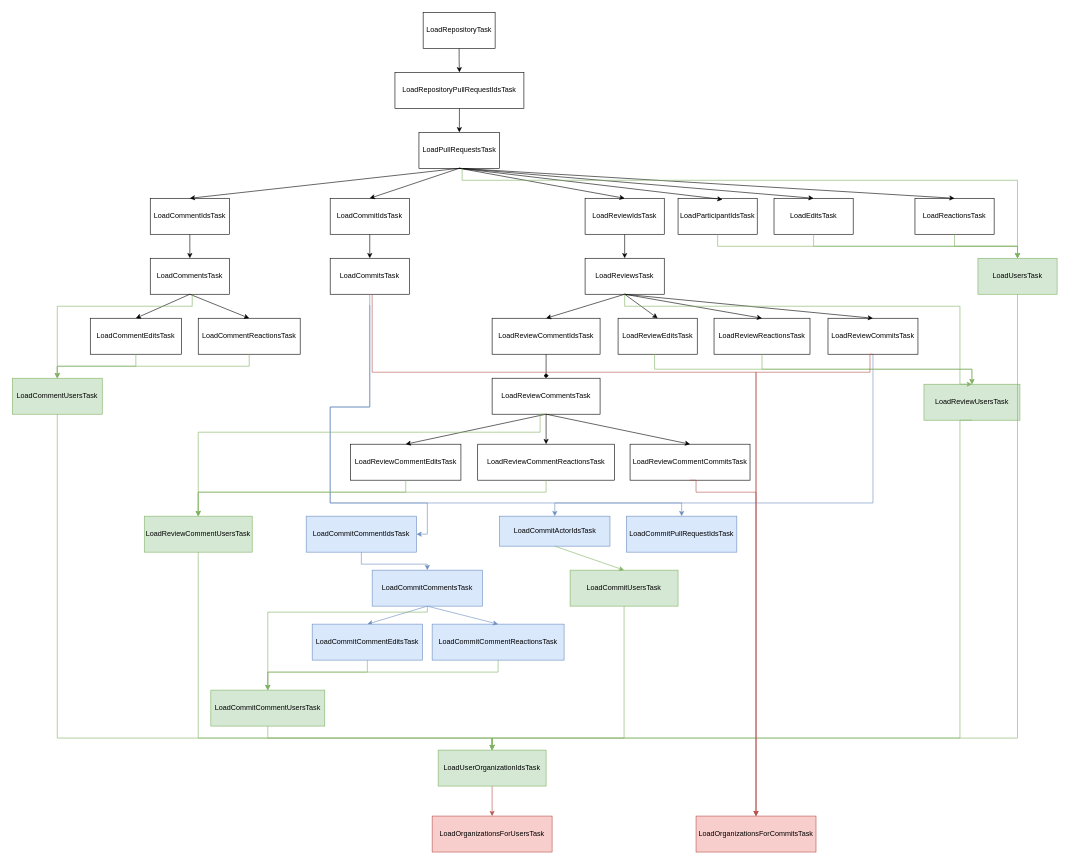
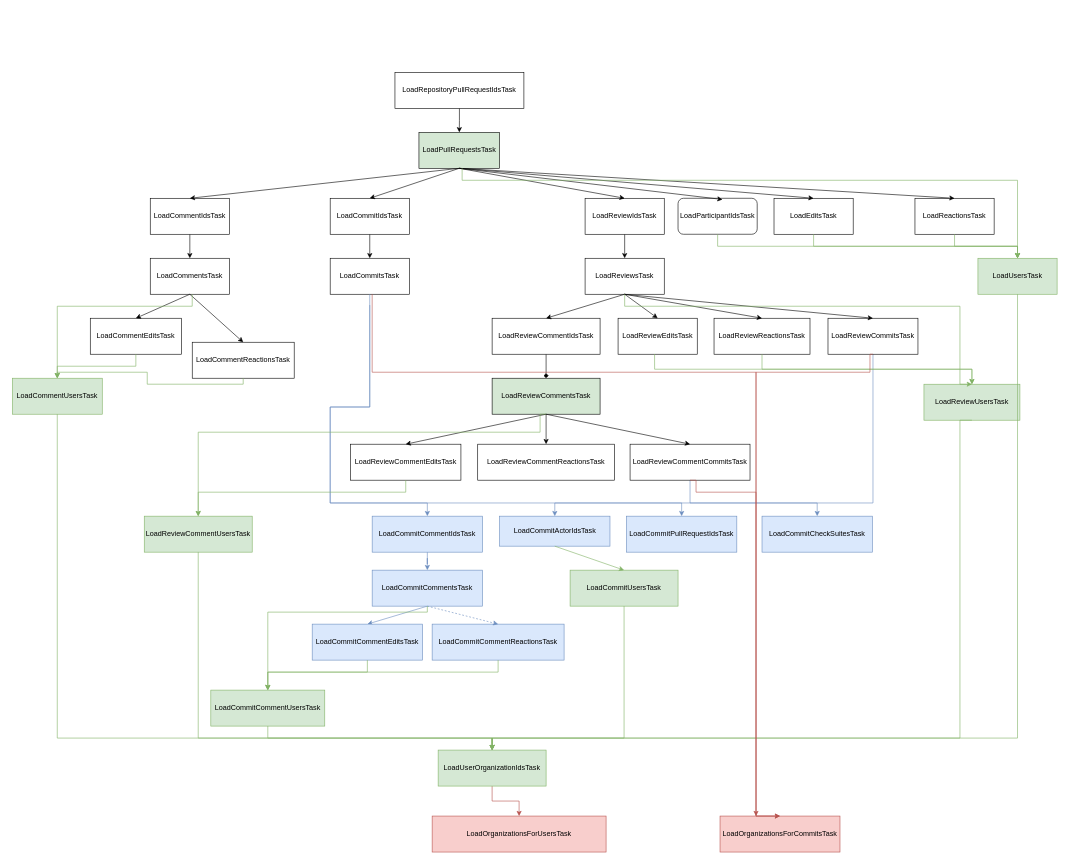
- <mxCell id="3" value="LoadRepositoryTask" style="rounded=0;whiteSpace=wrap;html=1;" vertex="1" parent="1"><mxGeometry x="705" y="20" width="120" height="60" as="geometry" /></mxCell>
- <mxCell id="2" value="" style="edgeStyle=orthogonalEdgeStyle;rounded=0;orthogonalLoop=1;jettySize=auto;html=1;" edge="1" parent="1" source="3" target="5"><mxGeometry relative="1" as="geometry" /></mxCell>
- <mxCell id="6" value="LoadPullRequestsTask" style="rounded=0;whiteSpace=wrap;html=1;" vertex="1" parent="1"><mxGeometry x="698" y="220" width="134.5" height="60" as="geometry" /></mxCell>
+ <mxCell id="6" value="LoadPullRequestsTask" style="rounded=0;whiteSpace=wrap;html=1;fillColor=#d5e8d4;" vertex="1" parent="1"><mxGeometry x="698" y="220" width="134.5" height="60" as="geometry" /></mxCell>
- <mxCell id="13" value="LoadParticipantIdsTask" style="rounded=0;whiteSpace=wrap;html=1;" vertex="1" parent="1"><mxGeometry x="1130" y="330" width="132" height="60" as="geometry" /></mxCell>
+ <mxCell id="13" value="LoadParticipantIdsTask" style="whiteSpace=wrap;html=1;rounded=1;" vertex="1" parent="1"><mxGeometry x="1130" y="330" width="132" height="60" as="geometry" /></mxCell>
- <mxCell id="24" value="LoadCommentReactionsTask" style="rounded=0;whiteSpace=wrap;html=1;" vertex="1" parent="1"><mxGeometry x="330" y="530" width="170" height="60" as="geometry" /></mxCell>
+ <mxCell id="24" value="LoadCommentReactionsTask" style="rounded=0;whiteSpace=wrap;html=1;" vertex="1" parent="1"><mxGeometry x="320" y="570" width="170" height="60" as="geometry" /></mxCell>
- <mxCell id="39" value="LoadReviewCommentsTask" style="rounded=0;whiteSpace=wrap;html=1;" vertex="1" parent="1"><mxGeometry x="820" y="630" width="180" height="60" as="geometry" /></mxCell>
+ <mxCell id="39" value="LoadReviewCommentsTask" style="rounded=0;whiteSpace=wrap;html=1;fillColor=#d5e8d4;" vertex="1" parent="1"><mxGeometry x="820" y="630" width="180" height="60" as="geometry" /></mxCell>
- <mxCell id="74" value="" style="endArrow=classic;html=1;fillColor=#d5e8d4;strokeColor=#82b366;rounded=0;edgeStyle=orthogonalEdgeStyle;exitX=0.5;exitY=1;exitDx=0;exitDy=0;" edge="1" parent="1" source="41" target="72"><mxGeometry width="50" height="50" relative="1" as="geometry"><mxPoint x="250" y="780" as="sourcePoint" /><mxPoint x="-55" y="820" as="targetPoint" /><Array as="points"><mxPoint x="910" y="820" /><mxPoint x="330" y="820" /></Array></mxGeometry></mxCell>
+ <mxCell id="42" value="" style="edgeStyle=orthogonalEdgeStyle;rounded=0;orthogonalLoop=1;jettySize=auto;html=1;fillColor=#dae8fc;strokeColor=#6c8ebf;entryX=0.5;entryY=0;entryDx=0;entryDy=0;" edge="1" parent="1" source="43" target="58"><mxGeometry relative="1" as="geometry"><mxPoint x="1150" y="818" as="sourcePoint" /><mxPoint x="1362" y="878" as="targetPoint" /><Array as="points"><mxPoint x="1150" y="838" /><mxPoint x="1362" y="838" /></Array></mxGeometry></mxCell>
- <mxCell id="51" value="LoadCommitCommentIdsTask" style="rounded=0;whiteSpace=wrap;html=1;fillColor=#dae8fc;strokeColor=#6c8ebf;" vertex="1" parent="1"><mxGeometry x="510" y="860" width="184" height="60" as="geometry" /></mxCell>
+ <mxCell id="51" value="LoadCommitCommentIdsTask" style="rounded=0;whiteSpace=wrap;html=1;fillColor=#dae8fc;strokeColor=#6c8ebf;" vertex="1" parent="1"><mxGeometry x="620" y="860" width="184" height="60" as="geometry" /></mxCell>
+ <mxCell id="58" value="LoadCommitCheckSuitesTask" style="rounded=0;whiteSpace=wrap;html=1;fillColor=#dae8fc;strokeColor=#6c8ebf;" vertex="1" parent="1"><mxGeometry x="1270" y="860" width="184" height="60" as="geometry" /></mxCell>
- <mxCell id="57" value="" style="rounded=0;orthogonalLoop=1;jettySize=auto;html=1;fillColor=#dae8fc;strokeColor=#6c8ebf;exitX=0.5;exitY=1;exitDx=0;exitDy=0;entryX=0.5;entryY=0;entryDx=0;entryDy=0;" edge="1" parent="1" source="53" target="56"><mxGeometry relative="1" as="geometry"><mxPoint x="890" y="1040" as="sourcePoint" /><mxPoint x="890" y="1120" as="targetPoint" /></mxGeometry></mxCell>
+ <mxCell id="57" value="" style="rounded=0;orthogonalLoop=1;jettySize=auto;html=1;fillColor=#dae8fc;strokeColor=#6c8ebf;exitX=0.5;exitY=1;exitDx=0;exitDy=0;entryX=0.5;entryY=0;entryDx=0;entryDy=0;dashed=1;" edge="1" parent="1" source="53" target="56"><mxGeometry relative="1" as="geometry"><mxPoint x="890" y="1040" as="sourcePoint" /><mxPoint x="890" y="1120" as="targetPoint" /></mxGeometry></mxCell>
- <mxCell id="90" value="LoadOrganizationsForUsersTask" style="rounded=0;whiteSpace=wrap;html=1;fillColor=#f8cecc;strokeColor=#b85450;" vertex="1" parent="1"><mxGeometry x="720" y="1360" width="200" height="60" as="geometry" /></mxCell>
+ <mxCell id="90" value="LoadOrganizationsForUsersTask" style="rounded=0;whiteSpace=wrap;html=1;fillColor=#f8cecc;strokeColor=#b85450;" vertex="1" parent="1"><mxGeometry x="720" y="1360" width="290" height="60" as="geometry" /></mxCell>
- <mxCell id="91" value="LoadOrganizationsForCommitsTask" style="rounded=0;whiteSpace=wrap;html=1;fillColor=#f8cecc;strokeColor=#b85450;" vertex="1" parent="1"><mxGeometry x="1160" y="1360" width="200" height="60" as="geometry" /></mxCell>
+ <mxCell id="91" value="LoadOrganizationsForCommitsTask" style="rounded=0;whiteSpace=wrap;html=1;fillColor=#f8cecc;strokeColor=#b85450;" vertex="1" parent="1"><mxGeometry x="1200" y="1360" width="200" height="60" as="geometry" /></mxCell>
